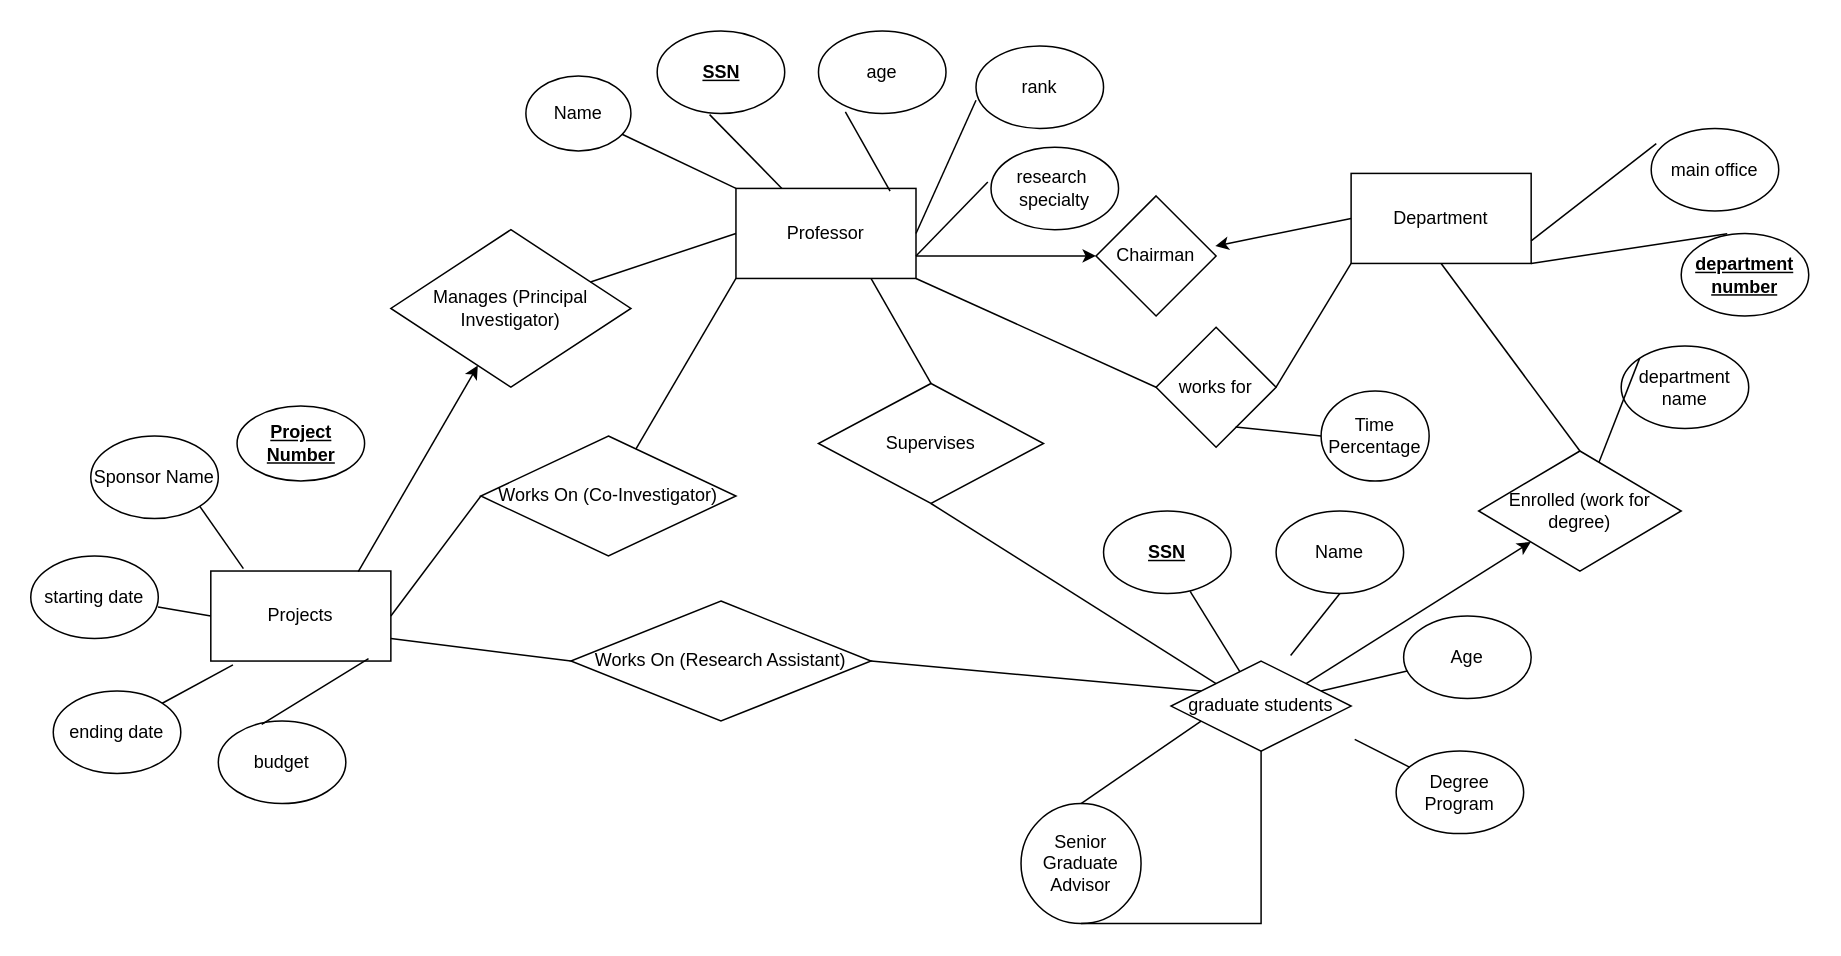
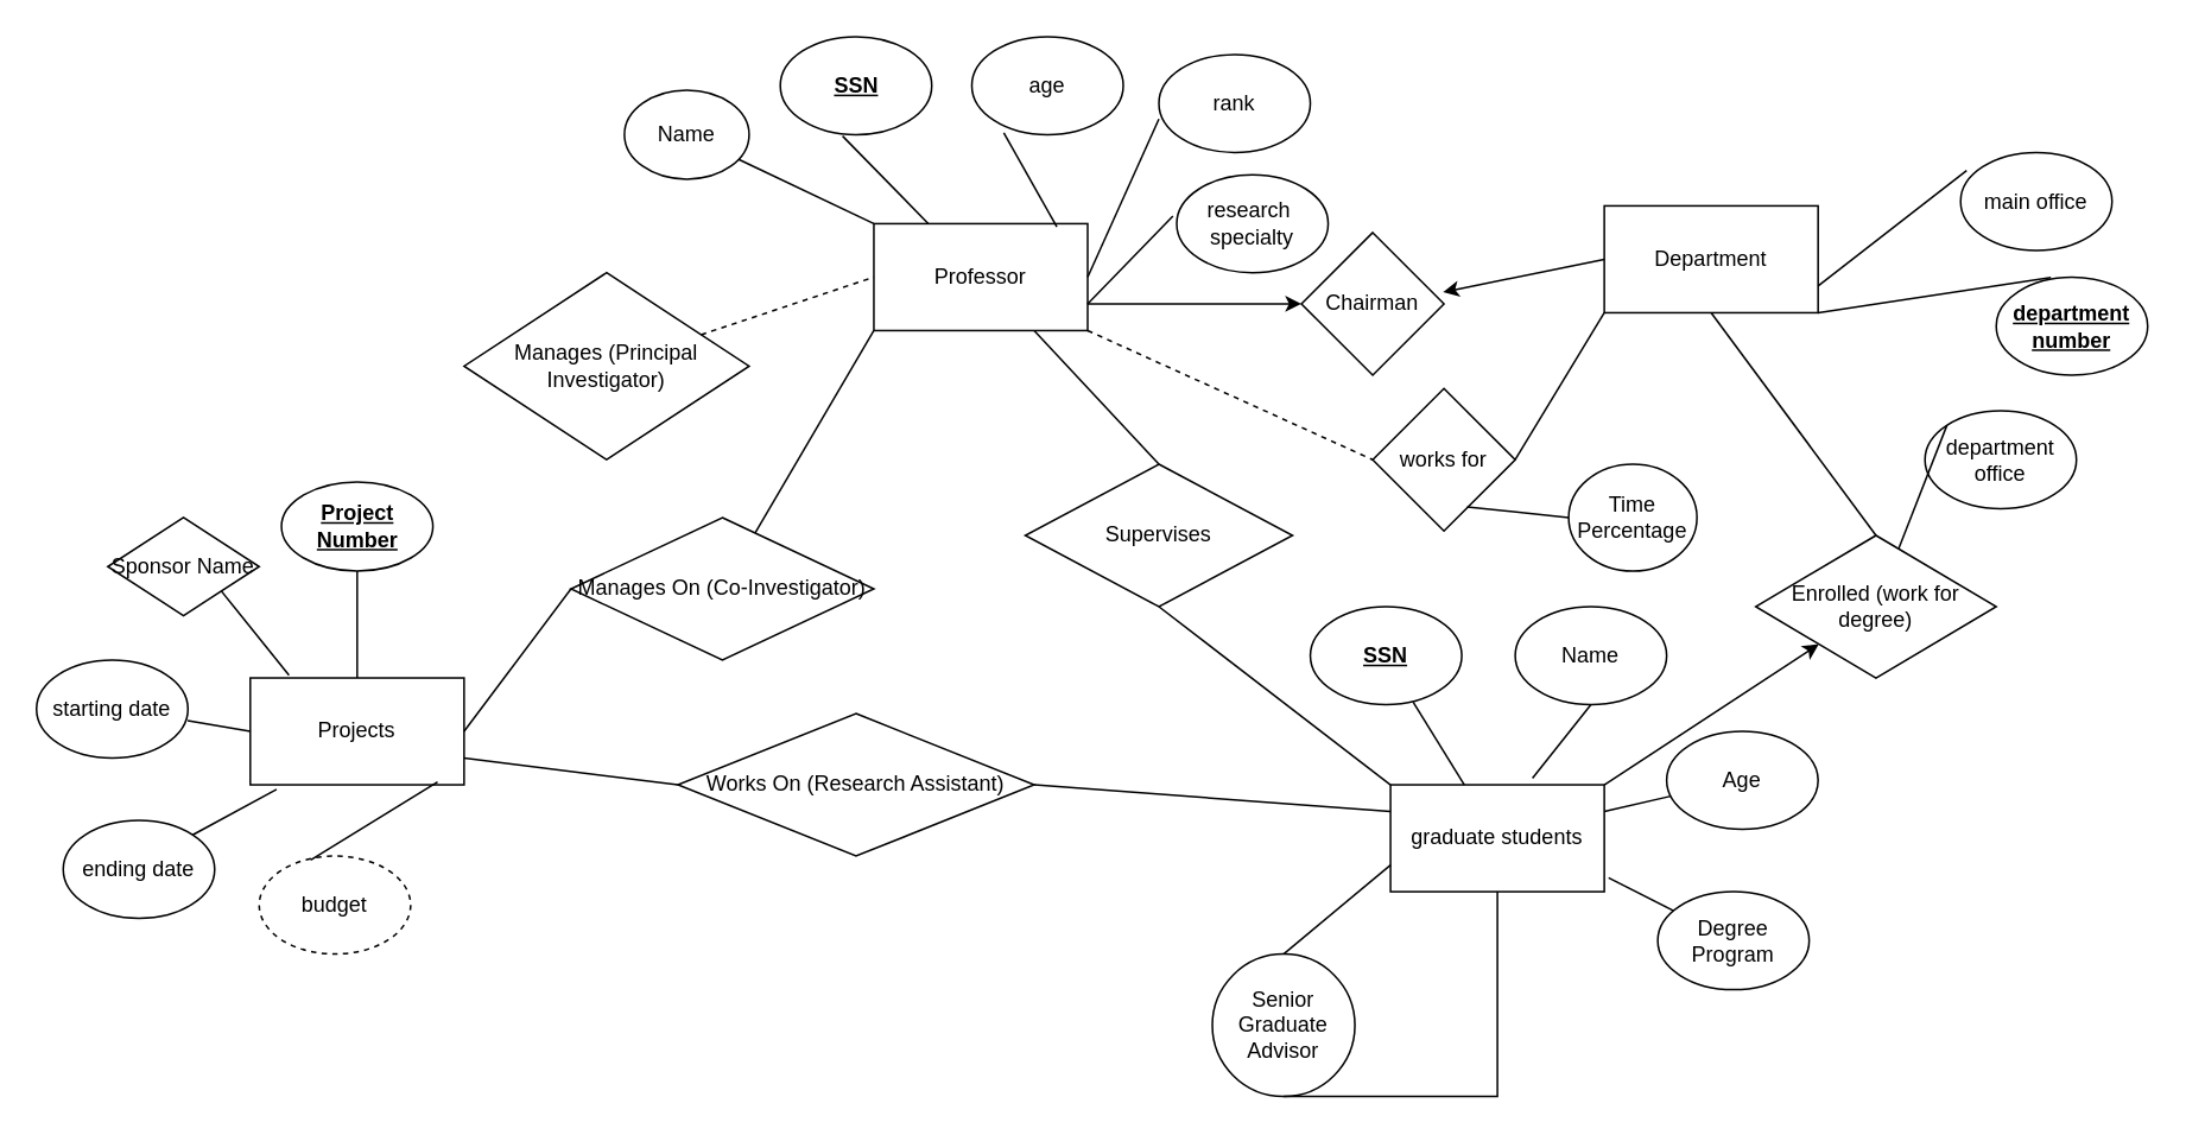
- <mxCell id="42" value="" style="endArrow=none;html=1;rounded=0;entryX=0;entryY=0.5;entryDx=0;entryDy=0;" parent="1" source="40" target="2" edge="1"><mxGeometry width="50" height="50" relative="1" as="geometry"><mxPoint x="430" y="140" as="sourcePoint" /><mxPoint x="440" y="125" as="targetPoint" /></mxGeometry></mxCell>
+ <mxCell id="42" value="" style="endArrow=none;html=1;rounded=0;entryX=0;entryY=0.5;entryDx=0;entryDy=0;dashed=1;" parent="1" source="40" target="2" edge="1"><mxGeometry width="50" height="50" relative="1" as="geometry"><mxPoint x="430" y="140" as="sourcePoint" /><mxPoint x="440" y="125" as="targetPoint" /></mxGeometry></mxCell>
- <mxCell id="53" value="" style="endArrow=none;html=1;rounded=0;exitX=1;exitY=1;exitDx=0;exitDy=0;entryX=0;entryY=0.5;entryDx=0;entryDy=0;" parent="1" source="2" target="52" edge="1"><mxGeometry width="50" height="50" relative="1" as="geometry"><mxPoint x="710" y="280" as="sourcePoint" /><mxPoint x="760" y="230" as="targetPoint" /></mxGeometry></mxCell>
+ <mxCell id="53" value="" style="endArrow=none;html=1;rounded=0;exitX=1;exitY=1;exitDx=0;exitDy=0;entryX=0;entryY=0.5;entryDx=0;entryDy=0;dashed=1;" parent="1" source="2" target="52" edge="1"><mxGeometry width="50" height="50" relative="1" as="geometry"><mxPoint x="710" y="280" as="sourcePoint" /><mxPoint x="760" y="230" as="targetPoint" /></mxGeometry></mxCell>
- <mxCell id="20" value="department name" style="ellipse;whiteSpace=wrap;html=1;" parent="1" vertex="1"><mxGeometry x="1080" y="230" width="85" height="55" as="geometry" /></mxCell>
+ <mxCell id="20" value="department office" style="ellipse;whiteSpace=wrap;html=1;" parent="1" vertex="1"><mxGeometry x="1080" y="230" width="85" height="55" as="geometry" /></mxCell>
- <mxCell id="49" value="Supervises" style="rhombus;whiteSpace=wrap;html=1;" parent="1" vertex="1"><mxGeometry x="545" y="255" width="150" height="80" as="geometry" /></mxCell>
+ <mxCell id="49" value="Supervises" style="rhombus;whiteSpace=wrap;html=1;" parent="1" vertex="1"><mxGeometry x="575" y="260" width="150" height="80" as="geometry" /></mxCell>
- <mxCell id="41" value="" style="endArrow=classic;html=1;rounded=0;exitX=0.819;exitY=0.008;exitDx=0;exitDy=0;exitPerimeter=0;" parent="1" source="8" target="40" edge="1"><mxGeometry width="50" height="50" relative="1" as="geometry"><mxPoint x="240" y="370" as="sourcePoint" /><mxPoint x="310" y="300" as="targetPoint" /><Array as="points" /></mxGeometry></mxCell>
- <mxCell id="9" value="Sponsor Name" style="ellipse;whiteSpace=wrap;html=1;" parent="1" vertex="1"><mxGeometry x="60" y="290" width="85" height="55" as="geometry" /></mxCell>
+ <mxCell id="9" value="Sponsor Name" style="rhombus;whiteSpace=wrap;html=1;" parent="1" vertex="1"><mxGeometry x="60" y="290" width="85" height="55" as="geometry" /></mxCell>
- <mxCell id="43" value="Works On (Co-Investigator)" style="rhombus;whiteSpace=wrap;html=1;" parent="1" vertex="1"><mxGeometry x="320" y="290" width="170" height="80" as="geometry" /></mxCell>
+ <mxCell id="43" value="Manages On (Co-Investigator)" style="rhombus;whiteSpace=wrap;html=1;" parent="1" vertex="1"><mxGeometry x="320" y="290" width="170" height="80" as="geometry" /></mxCell>
+ <mxCell id="23" value="" style="endArrow=none;html=1;rounded=0;exitX=0.5;exitY=0;exitDx=0;exitDy=0;entryX=0.5;entryY=1;entryDx=0;entryDy=0;" parent="1" source="8" target="12" edge="1"><mxGeometry width="50" height="50" relative="1" as="geometry"><mxPoint x="390" y="370" as="sourcePoint" /><mxPoint x="440" y="320" as="targetPoint" /><Array as="points" /></mxGeometry></mxCell>
- <mxCell id="14" value="graduate students" style="rhombus;whiteSpace=wrap;html=1;" parent="1" vertex="1"><mxGeometry x="780" y="440" width="120" height="60" as="geometry" /></mxCell>
+ <mxCell id="14" value="graduate students" style="rounded=0;whiteSpace=wrap;html=1;" parent="1" vertex="1"><mxGeometry x="780" y="440" width="120" height="60" as="geometry" /></mxCell>
- <mxCell id="11" value="budget" style="ellipse;whiteSpace=wrap;html=1;" parent="1" vertex="1"><mxGeometry x="145" y="480" width="85" height="55" as="geometry" /></mxCell>
+ <mxCell id="11" value="budget" style="ellipse;whiteSpace=wrap;html=1;dashed=1;" parent="1" vertex="1"><mxGeometry x="145" y="480" width="85" height="55" as="geometry" /></mxCell>
